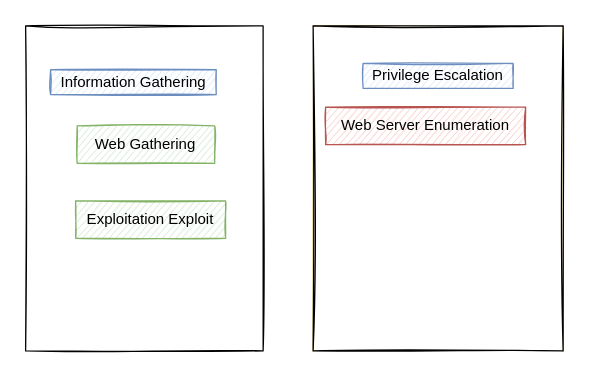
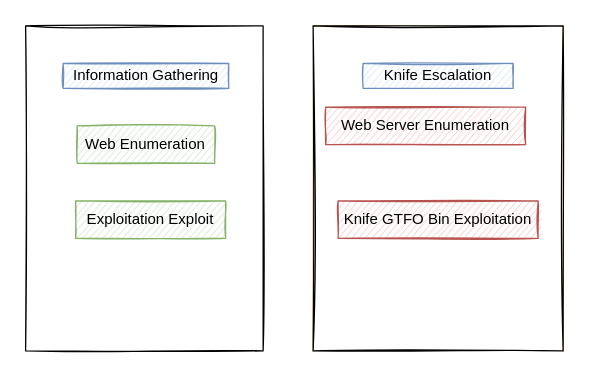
- <mxCell id="4" value="Privilege Escalation" style="text;html=1;fillColor=#dae8fc;align=center;verticalAlign=middle;whiteSpace=wrap;rounded=0;sketch=1;strokeColor=#6c8ebf;" parent="1" vertex="1"><mxGeometry x="290" y="50" width="120" height="20" as="geometry" /></mxCell>
+ <mxCell id="4" value="Knife Escalation" style="text;html=1;fillColor=#dae8fc;align=center;verticalAlign=middle;whiteSpace=wrap;rounded=0;sketch=1;strokeColor=#6c8ebf;" parent="1" vertex="1"><mxGeometry x="290" y="50" width="120" height="20" as="geometry" /></mxCell>
- <mxCell id="10" value="Information Gathering" style="text;html=1;fillColor=#dae8fc;align=center;verticalAlign=middle;whiteSpace=wrap;rounded=0;sketch=1;strokeColor=#6c8ebf;" parent="1" vertex="1"><mxGeometry x="40" y="55" width="132.5" height="20" as="geometry" /></mxCell>
+ <mxCell id="10" value="Information Gathering" style="text;html=1;fillColor=#dae8fc;align=center;verticalAlign=middle;whiteSpace=wrap;rounded=0;sketch=1;strokeColor=#6c8ebf;" parent="1" vertex="1"><mxGeometry x="50" y="50" width="132.5" height="20" as="geometry" /></mxCell>
- <mxCell id="7" value="Web Gathering" style="text;html=1;fillColor=#d5e8d4;align=center;verticalAlign=middle;whiteSpace=wrap;rounded=0;sketch=1;strokeColor=#82b366;" parent="1" vertex="1"><mxGeometry x="61.25" y="100" width="110" height="30" as="geometry" /></mxCell>
+ <mxCell id="7" value="Web Enumeration" style="text;html=1;fillColor=#d5e8d4;align=center;verticalAlign=middle;whiteSpace=wrap;rounded=0;sketch=1;strokeColor=#82b366;" parent="1" vertex="1"><mxGeometry x="61.25" y="100" width="110" height="30" as="geometry" /></mxCell>
+ <mxCell id="11" value="Knife GTFO Bin Exploitation" style="text;html=1;fillColor=#f8cecc;align=center;verticalAlign=middle;whiteSpace=wrap;rounded=0;sketch=1;strokeColor=#b85450;" vertex="1" parent="1"><mxGeometry x="270" y="160" width="160" height="30" as="geometry" /></mxCell>
